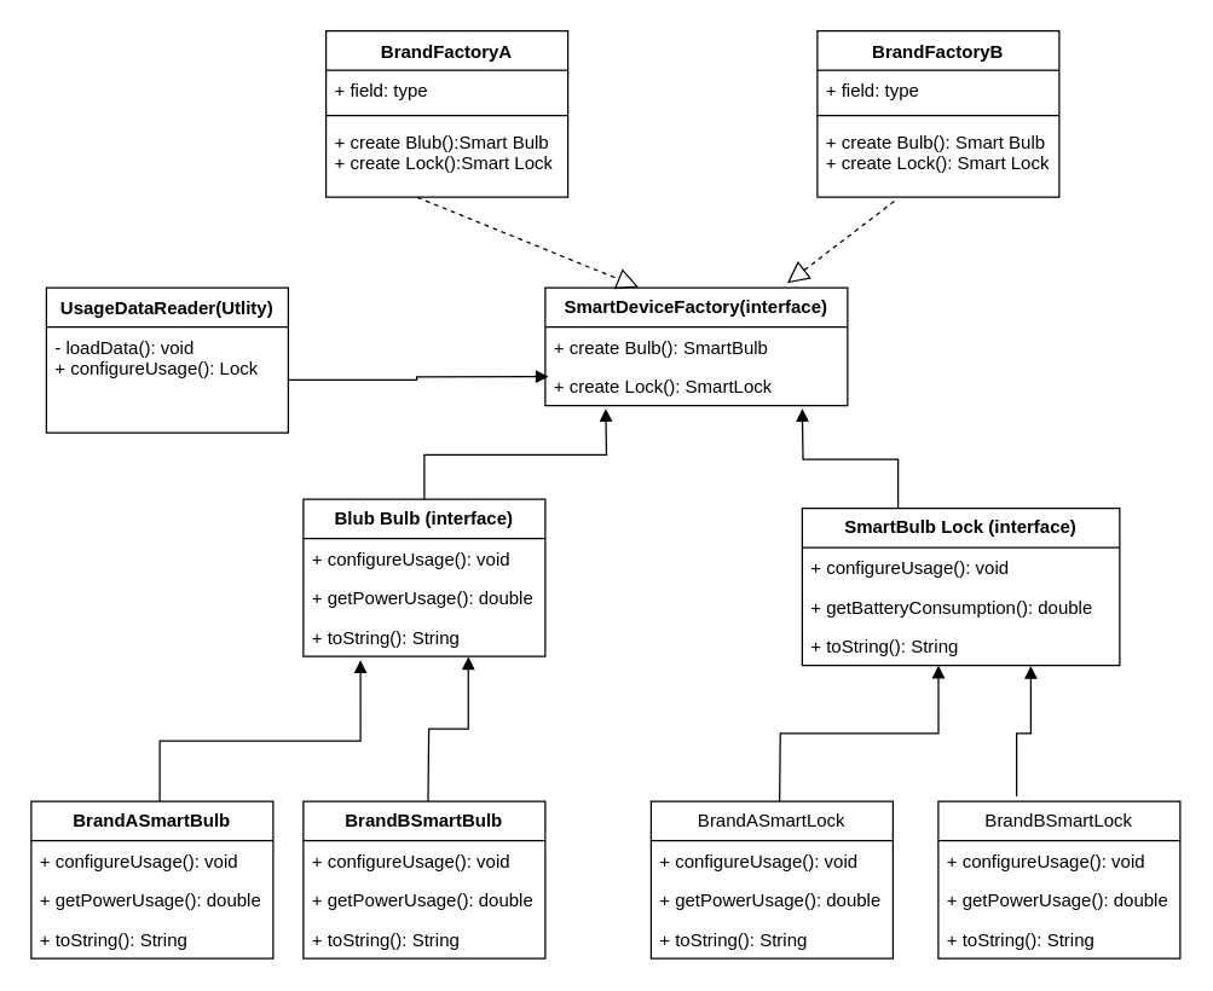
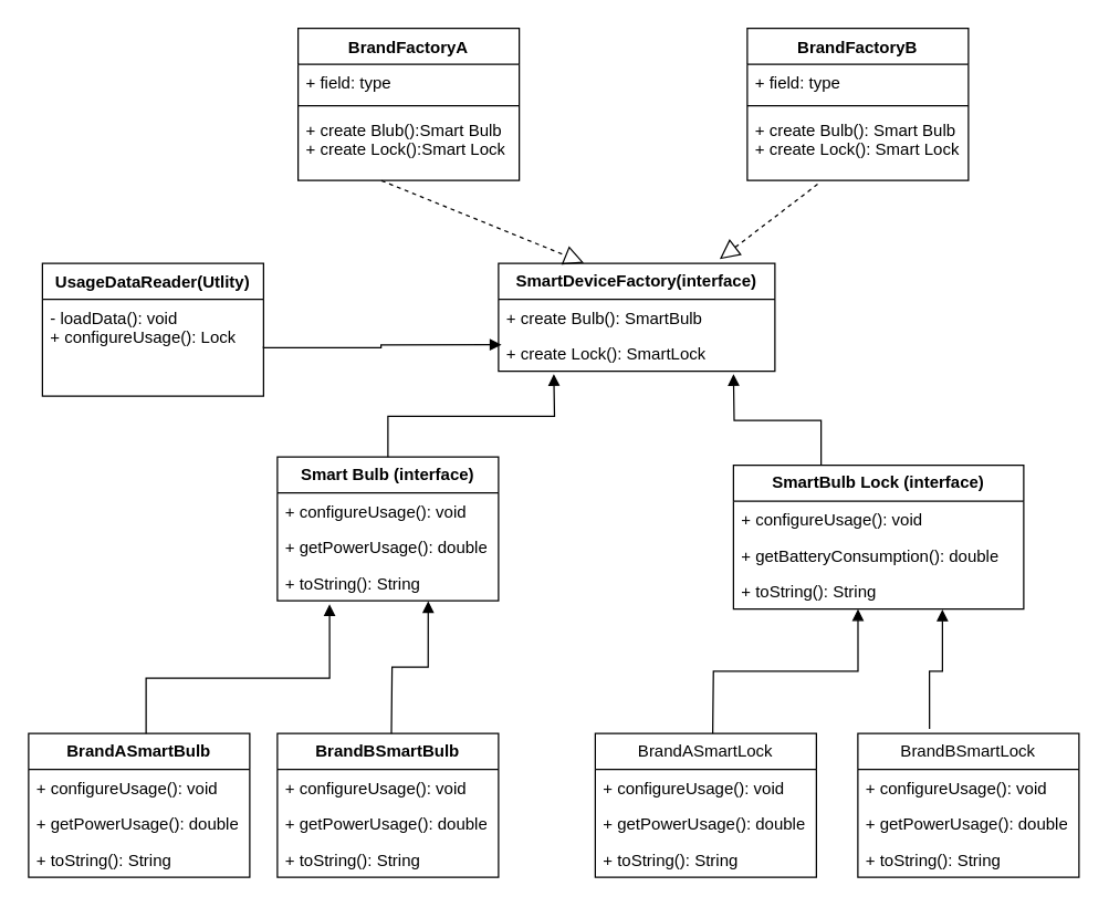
- <mxCell id="10" value="&lt;span style=&quot;font-weight: 700;&quot;&gt;Blub Bulb (interface)&lt;/span&gt;" style="swimlane;fontStyle=0;childLayout=stackLayout;horizontal=1;startSize=26;fillColor=none;horizontalStack=0;resizeParent=1;resizeParentMax=0;resizeLast=0;collapsible=1;marginBottom=0;whiteSpace=wrap;html=1;" parent="1" vertex="1"><mxGeometry x="200" y="330" width="160" height="104" as="geometry" /></mxCell>
+ <mxCell id="10" value="&lt;span style=&quot;font-weight: 700;&quot;&gt;Smart Bulb (interface)&lt;/span&gt;" style="swimlane;fontStyle=0;childLayout=stackLayout;horizontal=1;startSize=26;fillColor=none;horizontalStack=0;resizeParent=1;resizeParentMax=0;resizeLast=0;collapsible=1;marginBottom=0;whiteSpace=wrap;html=1;" parent="1" vertex="1"><mxGeometry x="200" y="330" width="160" height="104" as="geometry" /></mxCell>
